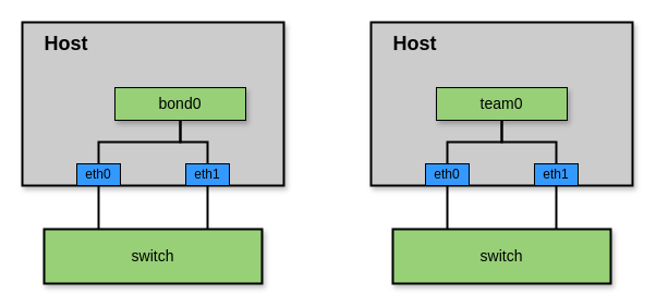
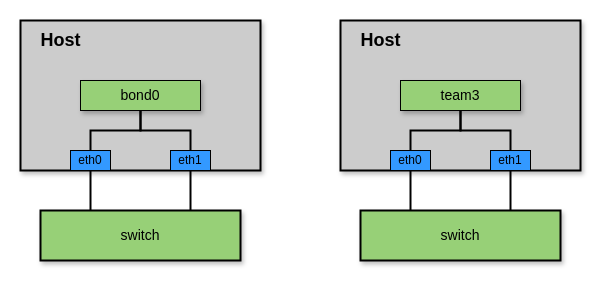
- <mxCell id="4" value="&lt;font style=&quot;font-size: 14px&quot;&gt;bond0&lt;/font&gt;" style="rounded=0;whiteSpace=wrap;html=1;fillColor=#97D077;shadow=1;strokeWidth=1;" parent="1" vertex="1"><mxGeometry x="105" y="80" width="120" height="30" as="geometry" /></mxCell>
+ <mxCell id="4" value="&lt;font style=&quot;font-size: 14px&quot;&gt;bond0&lt;/font&gt;" style="rounded=0;whiteSpace=wrap;html=1;fillColor=#97D077;shadow=1;strokeWidth=1;" parent="1" vertex="1"><mxGeometry x="80" y="80" width="120" height="30" as="geometry" /></mxCell>
- <mxCell id="14" value="&lt;font style=&quot;font-size: 14px&quot;&gt;team0&lt;/font&gt;" style="rounded=0;whiteSpace=wrap;html=1;fillColor=#97D077;shadow=1;strokeWidth=1;" vertex="1" parent="1"><mxGeometry x="400" y="80" width="120" height="30" as="geometry" /></mxCell>
+ <mxCell id="14" value="&lt;font style=&quot;font-size: 14px&quot;&gt;team3&lt;/font&gt;" style="rounded=0;whiteSpace=wrap;html=1;fillColor=#97D077;shadow=1;strokeWidth=1;" vertex="1" parent="1"><mxGeometry x="400" y="80" width="120" height="30" as="geometry" /></mxCell>
